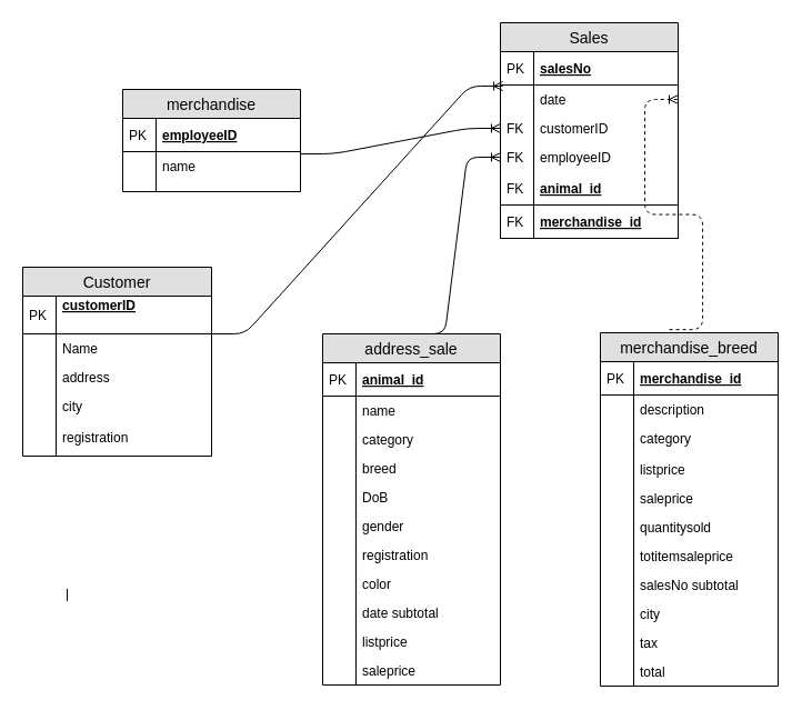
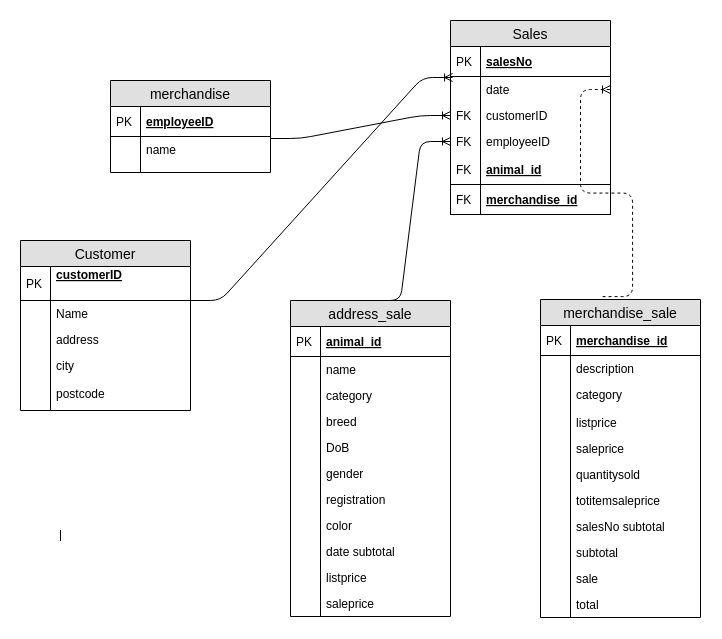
- <mxCell id="56" value="merchandise_breed" style="swimlane;fontStyle=0;childLayout=stackLayout;horizontal=1;startSize=26;fillColor=#e0e0e0;horizontalStack=0;resizeParent=1;resizeParentMax=0;resizeLast=0;collapsible=1;marginBottom=0;swimlaneFillColor=#ffffff;align=center;fontSize=14;" parent="1" vertex="1"><mxGeometry x="540" y="299" width="160" height="318" as="geometry" /></mxCell>
+ <mxCell id="56" value="merchandise_sale" style="swimlane;fontStyle=0;childLayout=stackLayout;horizontal=1;startSize=26;fillColor=#e0e0e0;horizontalStack=0;resizeParent=1;resizeParentMax=0;resizeLast=0;collapsible=1;marginBottom=0;swimlaneFillColor=#ffffff;align=center;fontSize=14;" parent="1" vertex="1"><mxGeometry x="540" y="299" width="160" height="318" as="geometry" /></mxCell>
- <mxCell id="22" value="city&#10;&#10;registration" style="shape=partialRectangle;top=0;left=0;right=0;bottom=0;align=left;verticalAlign=top;fillColor=none;spacingLeft=34;spacingRight=4;overflow=hidden;rotatable=0;points=[[0,0.5],[1,0.5]];portConstraint=eastwest;dropTarget=0;fontSize=12;" parent="15" vertex="1"><mxGeometry y="112" width="170" height="58" as="geometry" /></mxCell>
+ <mxCell id="22" value="city&#10;&#10;postcode" style="shape=partialRectangle;top=0;left=0;right=0;bottom=0;align=left;verticalAlign=top;fillColor=none;spacingLeft=34;spacingRight=4;overflow=hidden;rotatable=0;points=[[0,0.5],[1,0.5]];portConstraint=eastwest;dropTarget=0;fontSize=12;" parent="15" vertex="1"><mxGeometry y="112" width="170" height="58" as="geometry" /></mxCell>
- <mxCell id="73" value="city" style="shape=partialRectangle;top=0;left=0;right=0;bottom=0;align=left;verticalAlign=top;fillColor=none;spacingLeft=34;spacingRight=4;overflow=hidden;rotatable=0;points=[[0,0.5],[1,0.5]];portConstraint=eastwest;dropTarget=0;fontSize=12;" parent="56" vertex="1"><mxGeometry y="240" width="160" height="26" as="geometry" /></mxCell>
+ <mxCell id="73" value="subtotal" style="shape=partialRectangle;top=0;left=0;right=0;bottom=0;align=left;verticalAlign=top;fillColor=none;spacingLeft=34;spacingRight=4;overflow=hidden;rotatable=0;points=[[0,0.5],[1,0.5]];portConstraint=eastwest;dropTarget=0;fontSize=12;" parent="56" vertex="1"><mxGeometry y="240" width="160" height="26" as="geometry" /></mxCell>
- <mxCell id="75" value="tax" style="shape=partialRectangle;top=0;left=0;right=0;bottom=0;align=left;verticalAlign=top;fillColor=none;spacingLeft=34;spacingRight=4;overflow=hidden;rotatable=0;points=[[0,0.5],[1,0.5]];portConstraint=eastwest;dropTarget=0;fontSize=12;" parent="56" vertex="1"><mxGeometry y="266" width="160" height="26" as="geometry" /></mxCell>
+ <mxCell id="75" value="sale" style="shape=partialRectangle;top=0;left=0;right=0;bottom=0;align=left;verticalAlign=top;fillColor=none;spacingLeft=34;spacingRight=4;overflow=hidden;rotatable=0;points=[[0,0.5],[1,0.5]];portConstraint=eastwest;dropTarget=0;fontSize=12;" parent="56" vertex="1"><mxGeometry y="266" width="160" height="26" as="geometry" /></mxCell>
